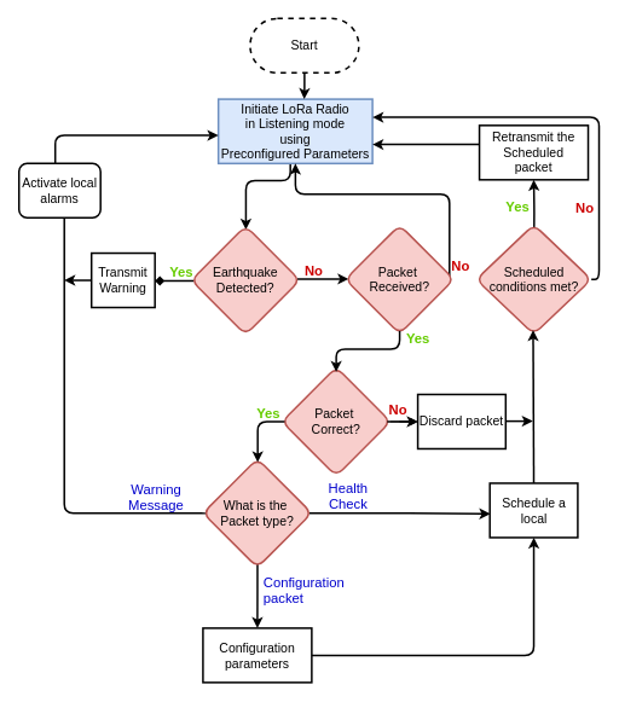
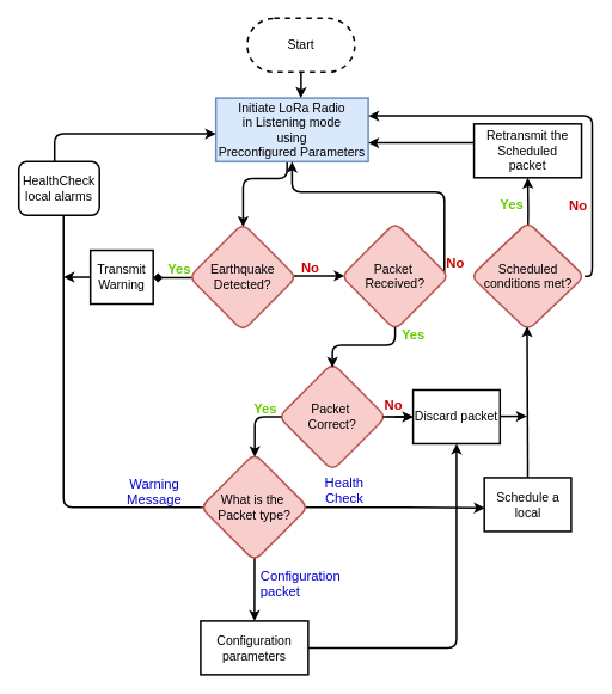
- <mxCell id="20" value="Activate local alarms" style="rounded=1;whiteSpace=wrap;html=1;fontStyle=0;fontSize=14;strokeWidth=2;" parent="1" vertex="1"><mxGeometry x="20" y="180" width="90" height="60" as="geometry" /></mxCell>
+ <mxCell id="20" value="HealthCheck local alarms" style="rounded=1;whiteSpace=wrap;html=1;fontStyle=0;fontSize=14;strokeWidth=2;" parent="1" vertex="1"><mxGeometry x="20" y="180" width="90" height="60" as="geometry" /></mxCell>
- <mxCell id="22" style="edgeStyle=orthogonalEdgeStyle;rounded=1;orthogonalLoop=1;jettySize=auto;html=1;entryX=0.5;entryY=1;entryDx=0;entryDy=0;fontStyle=1;strokeWidth=2;" parent="1" source="23" target="21" edge="1"><mxGeometry relative="1" as="geometry"><mxPoint x="588" y="600" as="targetPoint" /></mxGeometry></mxCell>
+ <mxCell id="22" style="edgeStyle=orthogonalEdgeStyle;rounded=1;orthogonalLoop=1;jettySize=auto;html=1;fontStyle=1;strokeWidth=2;" parent="1" source="23" target="41" edge="1"><mxGeometry relative="1" as="geometry"><mxPoint x="588" y="600" as="targetPoint" /></mxGeometry></mxCell>
